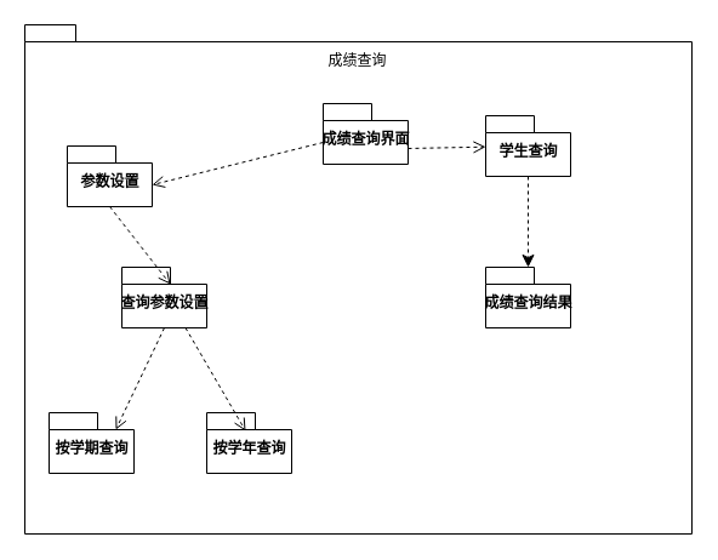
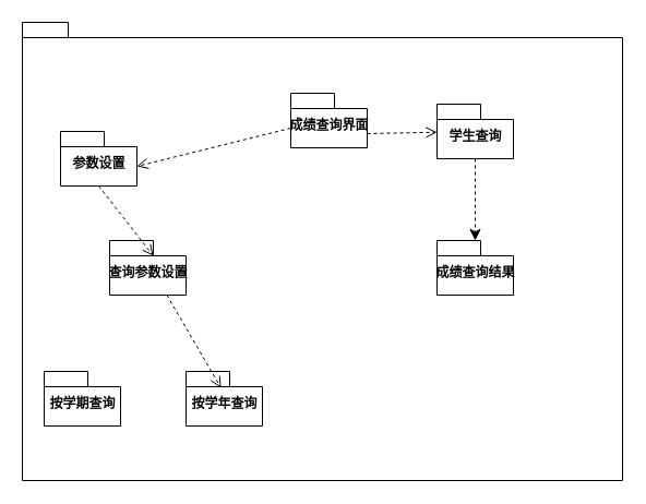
- <mxCell id="4" value="成绩查询" style="text;html=1;strokeColor=none;fillColor=none;align=center;verticalAlign=middle;whiteSpace=wrap;rounded=0;" vertex="1" parent="1"><mxGeometry x="266" y="40" width="57" height="20" as="geometry" /></mxCell>
- <mxCell id="16" value="" style="html=1;verticalAlign=bottom;endArrow=open;dashed=1;endSize=8;entryX=0;entryY=0;entryDx=55;entryDy=14;entryPerimeter=0;exitX=0.5;exitY=1;exitDx=0;exitDy=0;exitPerimeter=0;" edge="1" parent="1" source="11" target="12"><mxGeometry x="0.25" y="-10" relative="1" as="geometry"><mxPoint x="130" y="300" as="sourcePoint" /><mxPoint x="50" y="300" as="targetPoint" /><Array as="points" /><mxPoint as="offset" /></mxGeometry></mxCell>
